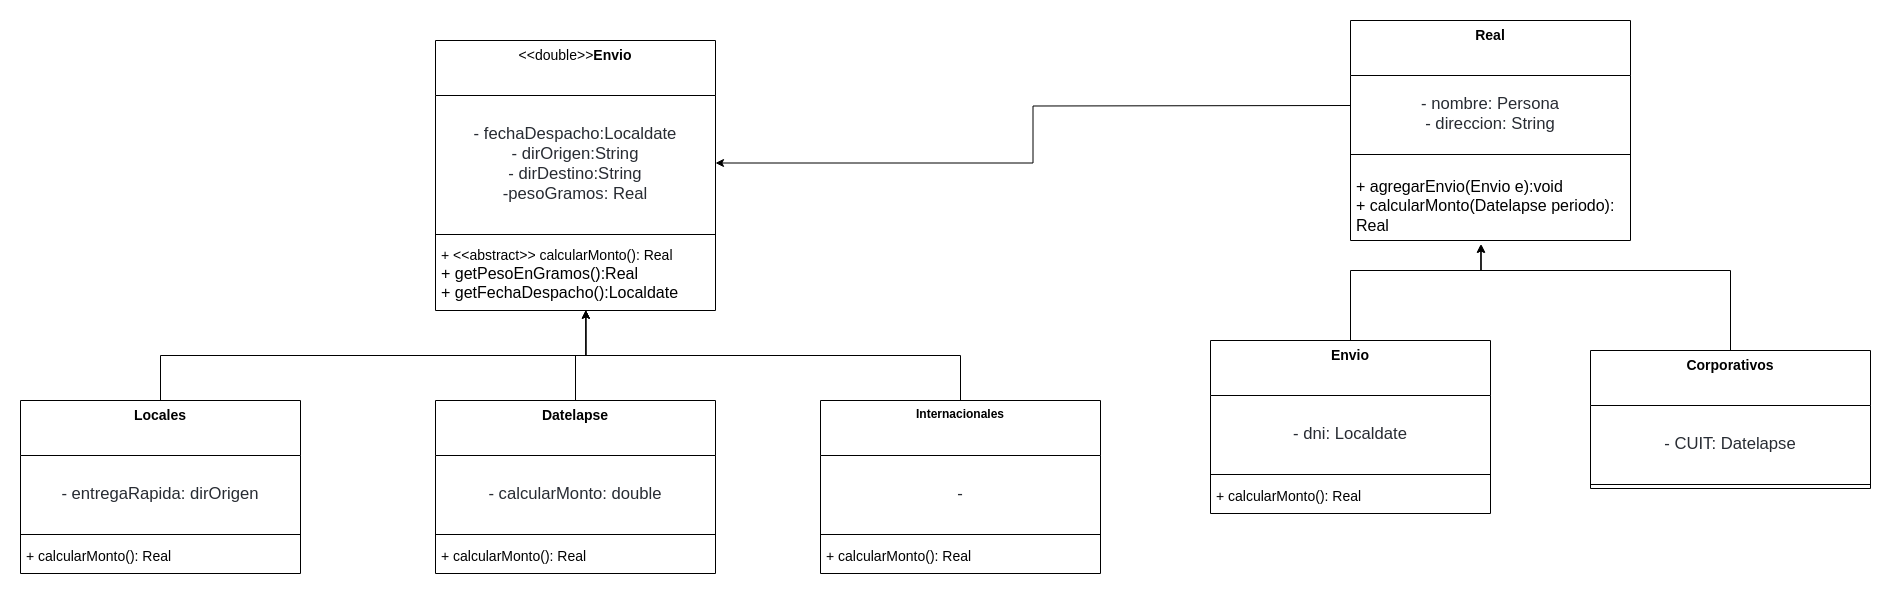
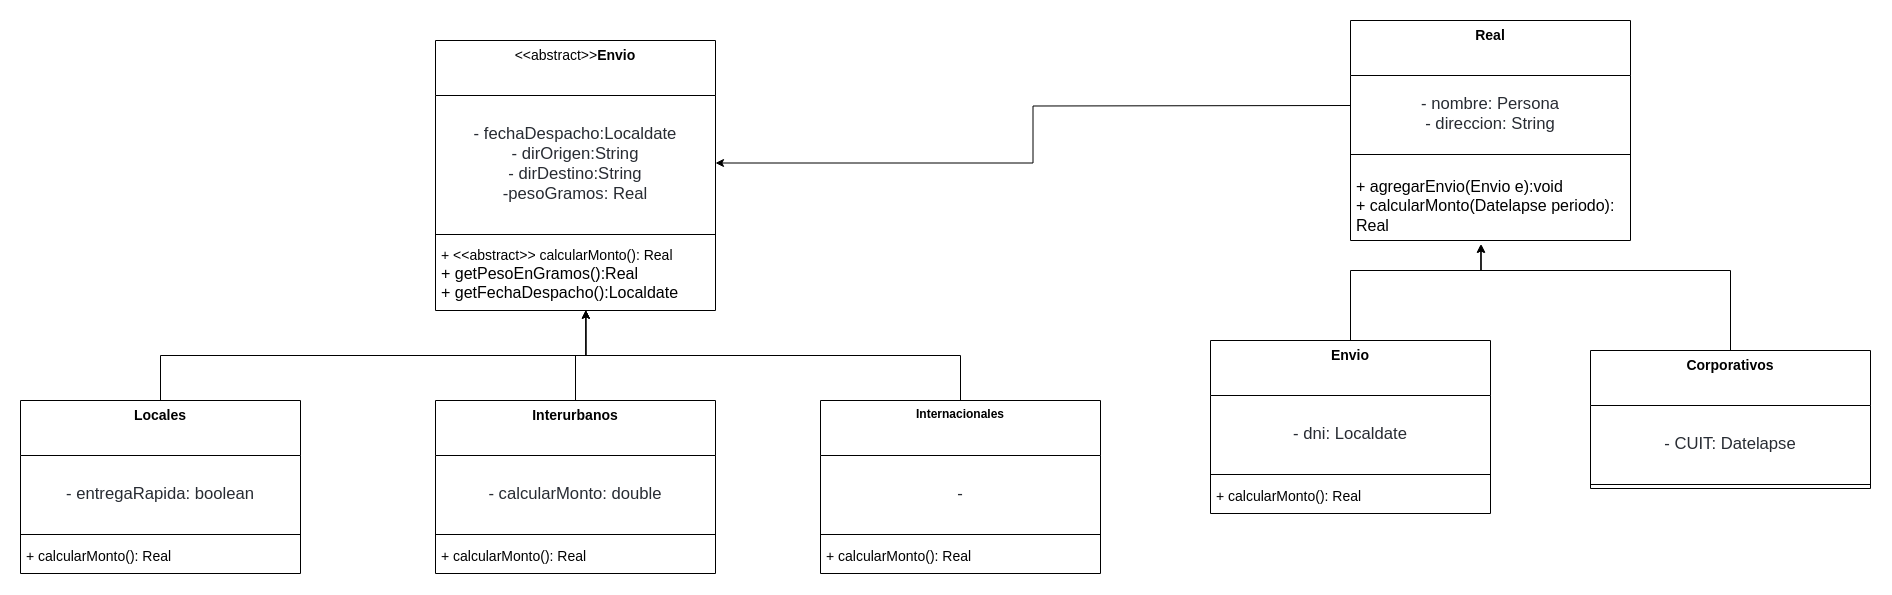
- <mxCell id="2" value="&lt;font style=&quot;font-size: 14px;&quot;&gt;&amp;lt;&amp;lt;double&amp;gt;&amp;gt;&lt;b&gt;Envio&lt;/b&gt;&lt;/font&gt;" style="swimlane;fontStyle=0;align=center;verticalAlign=top;childLayout=stackLayout;horizontal=1;startSize=55;horizontalStack=0;resizeParent=1;resizeParentMax=0;resizeLast=0;collapsible=0;marginBottom=0;html=1;whiteSpace=wrap;" parent="1" vertex="1"><mxGeometry x="435" y="40" width="280" height="270" as="geometry" /></mxCell>
+ <mxCell id="2" value="&lt;font style=&quot;font-size: 14px;&quot;&gt;&amp;lt;&amp;lt;abstract&amp;gt;&amp;gt;&lt;b&gt;Envio&lt;/b&gt;&lt;/font&gt;" style="swimlane;fontStyle=0;align=center;verticalAlign=top;childLayout=stackLayout;horizontal=1;startSize=55;horizontalStack=0;resizeParent=1;resizeParentMax=0;resizeLast=0;collapsible=0;marginBottom=0;html=1;whiteSpace=wrap;" parent="1" vertex="1"><mxGeometry x="435" y="40" width="280" height="270" as="geometry" /></mxCell>
- <mxCell id="10" value="&lt;b&gt;&lt;font style=&quot;font-size: 14px;&quot;&gt;Datelapse&lt;/font&gt;&lt;/b&gt;" style="swimlane;fontStyle=0;align=center;verticalAlign=top;childLayout=stackLayout;horizontal=1;startSize=55;horizontalStack=0;resizeParent=1;resizeParentMax=0;resizeLast=0;collapsible=0;marginBottom=0;html=1;whiteSpace=wrap;" parent="1" vertex="1"><mxGeometry x="435" y="400" width="280" height="173" as="geometry" /></mxCell>
+ <mxCell id="10" value="&lt;b&gt;&lt;font style=&quot;font-size: 14px;&quot;&gt;Interurbanos&lt;/font&gt;&lt;/b&gt;" style="swimlane;fontStyle=0;align=center;verticalAlign=top;childLayout=stackLayout;horizontal=1;startSize=55;horizontalStack=0;resizeParent=1;resizeParentMax=0;resizeLast=0;collapsible=0;marginBottom=0;html=1;whiteSpace=wrap;" parent="1" vertex="1"><mxGeometry x="435" y="400" width="280" height="173" as="geometry" /></mxCell>
- <mxCell id="7" value="&lt;font color=&quot;#282c33&quot;&gt;&lt;span style=&quot;font-size: 16.667px;&quot;&gt;- entregaRapida: dirOrigen&lt;/span&gt;&lt;/font&gt;" style="text;html=1;strokeColor=none;fillColor=none;align=center;verticalAlign=middle;spacingLeft=4;spacingRight=4;overflow=hidden;rotatable=0;points=[[0,0.5],[1,0.5]];portConstraint=eastwest;whiteSpace=wrap;" parent="6" vertex="1"><mxGeometry y="55" width="280" height="75" as="geometry" /></mxCell>
+ <mxCell id="7" value="&lt;font color=&quot;#282c33&quot;&gt;&lt;span style=&quot;font-size: 16.667px;&quot;&gt;- entregaRapida: boolean&lt;/span&gt;&lt;/font&gt;" style="text;html=1;strokeColor=none;fillColor=none;align=center;verticalAlign=middle;spacingLeft=4;spacingRight=4;overflow=hidden;rotatable=0;points=[[0,0.5],[1,0.5]];portConstraint=eastwest;whiteSpace=wrap;" parent="6" vertex="1"><mxGeometry y="55" width="280" height="75" as="geometry" /></mxCell>
